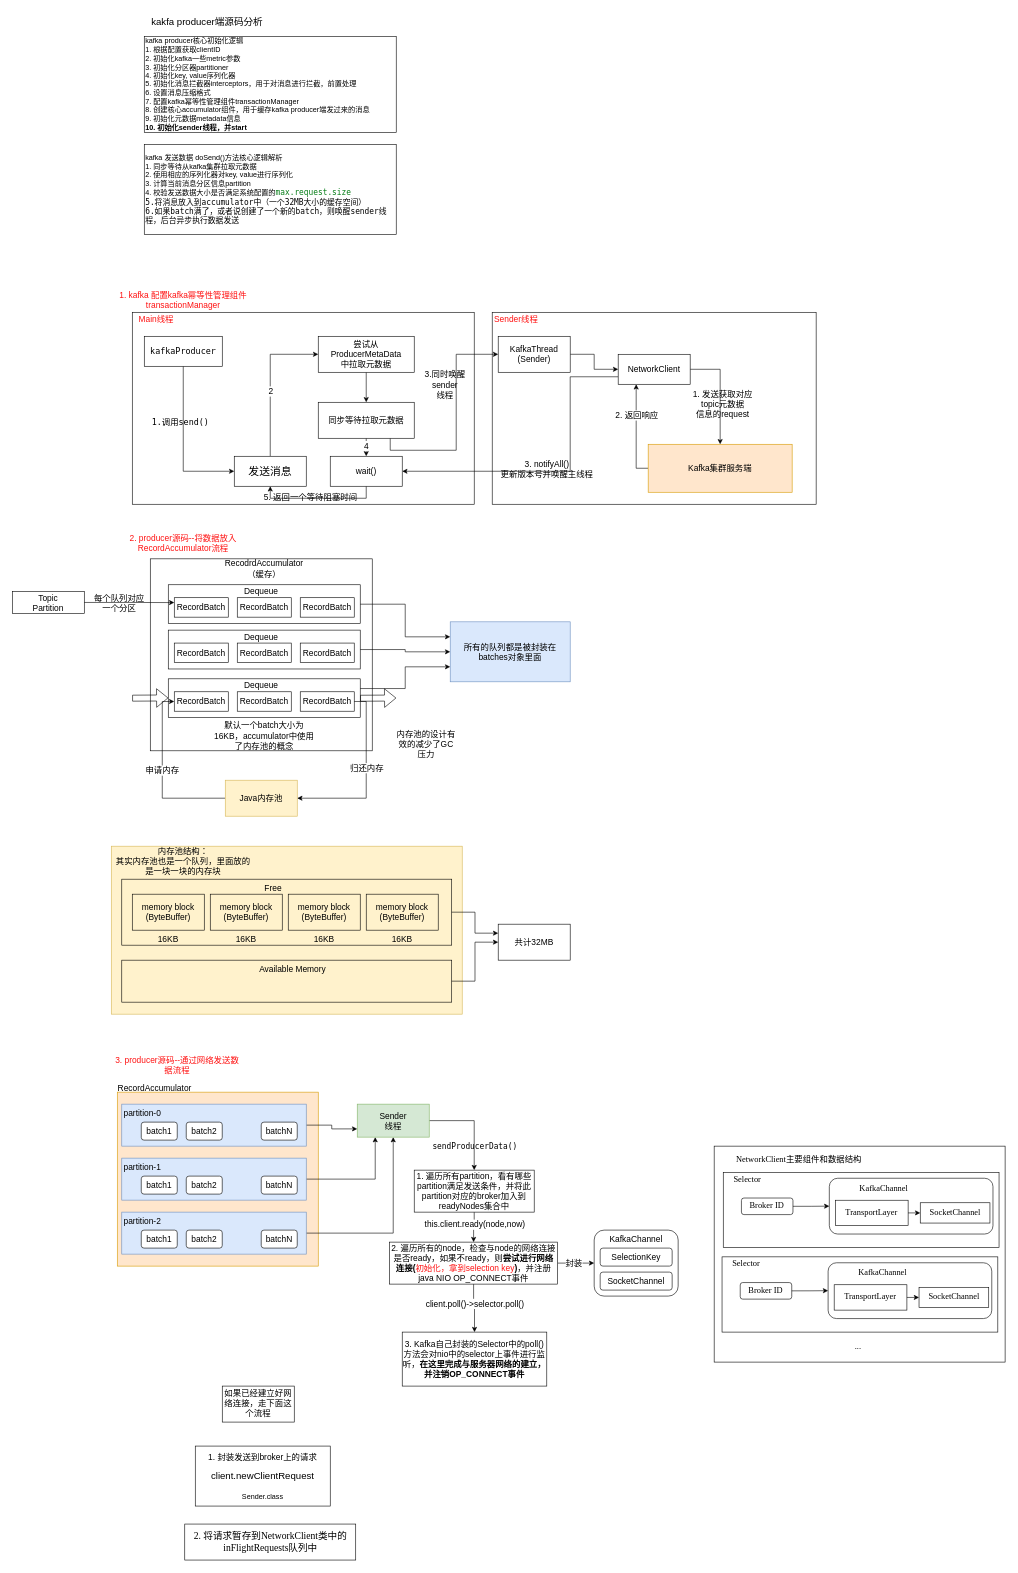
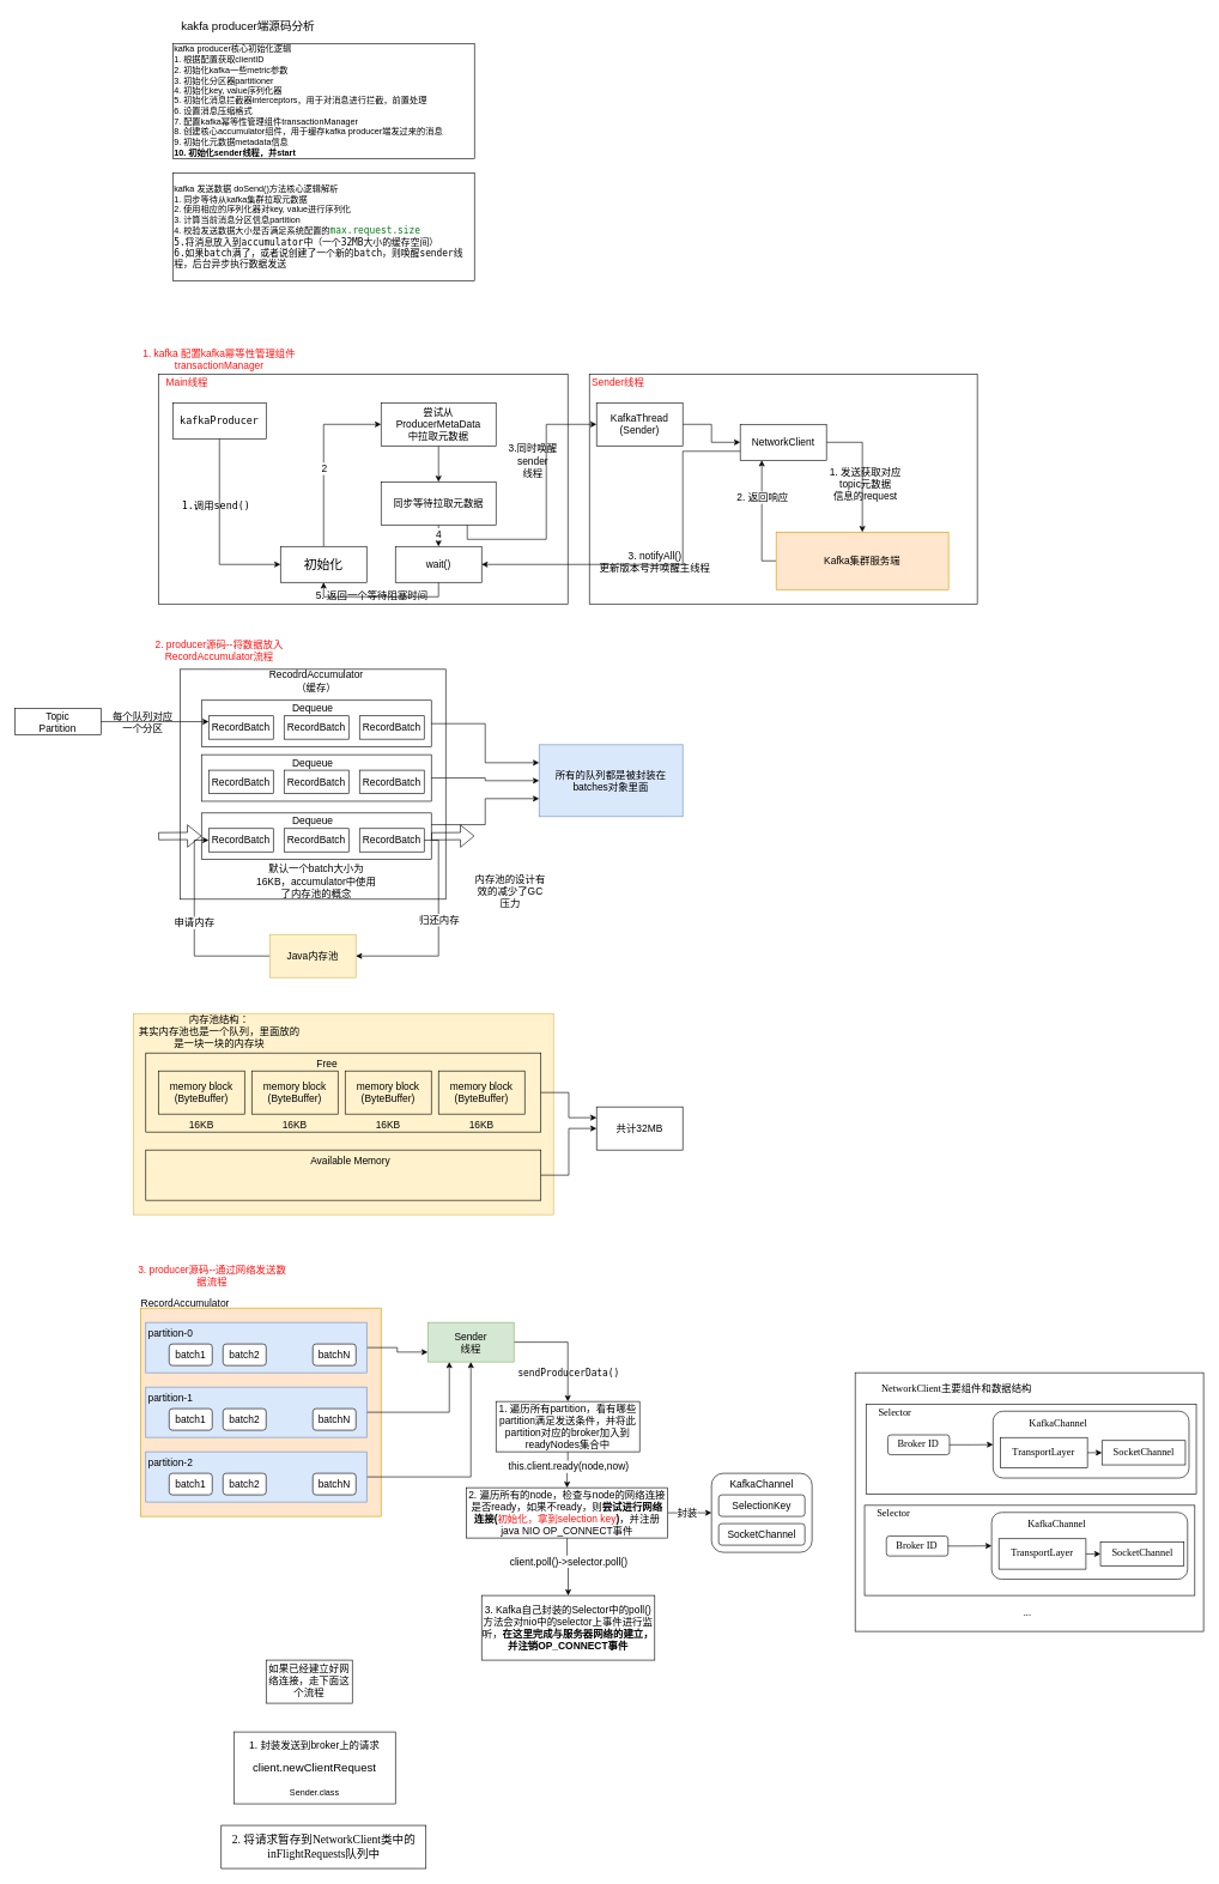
- <mxCell id="15" value="发送消息" style="rounded=0;whiteSpace=wrap;html=1;fontSize=18;" parent="1" vertex="1"><mxGeometry x="390" y="760" width="120" height="50" as="geometry" /></mxCell>
+ <mxCell id="15" value="初始化" style="rounded=0;whiteSpace=wrap;html=1;fontSize=18;" parent="1" vertex="1"><mxGeometry x="390" y="760" width="120" height="50" as="geometry" /></mxCell>
